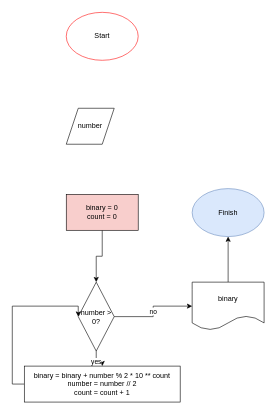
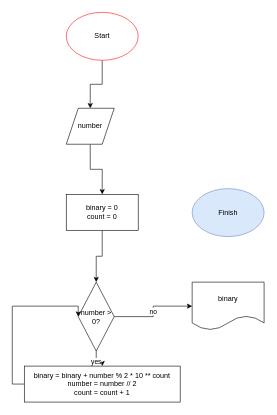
+ <mxCell id="2" value="" style="edgeStyle=orthogonalEdgeStyle;rounded=0;orthogonalLoop=1;jettySize=auto;html=1;" edge="1" parent="1" source="3" target="5"><mxGeometry relative="1" as="geometry" /></mxCell>
+ <mxCell id="4" value="" style="edgeStyle=orthogonalEdgeStyle;rounded=0;orthogonalLoop=1;jettySize=auto;html=1;" edge="1" parent="1" source="5" target="7"><mxGeometry relative="1" as="geometry" /></mxCell>
- <mxCell id="7" value="binary = 0&lt;br&gt;count = 0" style="rounded=0;whiteSpace=wrap;html=1;fillColor=#f8cecc;" vertex="1" parent="1"><mxGeometry x="110" y="323.5" width="120" height="60" as="geometry" /></mxCell>
+ <mxCell id="7" value="binary = 0&lt;br&gt;count = 0" style="rounded=0;whiteSpace=wrap;html=1;" vertex="1" parent="1"><mxGeometry x="110" y="323.5" width="120" height="60" as="geometry" /></mxCell>
- <mxCell id="11" value="" style="edgeStyle=orthogonalEdgeStyle;rounded=0;orthogonalLoop=1;jettySize=auto;html=1;" edge="1" parent="1" source="12" target="15"><mxGeometry relative="1" as="geometry" /></mxCell>
